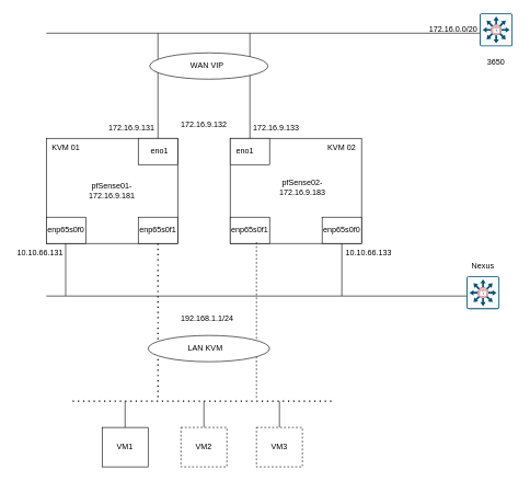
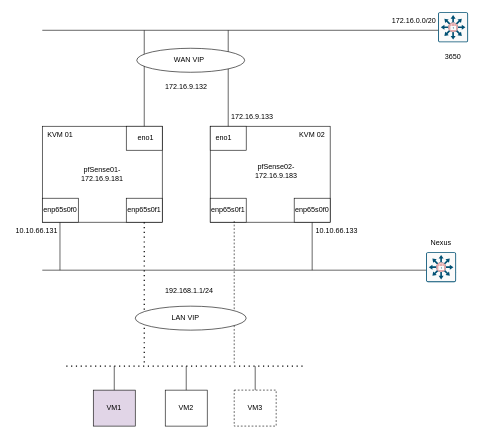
- <mxCell id="26" value="172.16.0.0/20" style="text;html=1;align=center;verticalAlign=middle;whiteSpace=wrap;rounded=0;" vertex="1" parent="1"><mxGeometry x="660" y="30" width="60" height="30" as="geometry" /></mxCell>
+ <mxCell id="26" value="172.16.0.0/20" style="text;html=1;align=center;verticalAlign=middle;whiteSpace=wrap;rounded=0;" vertex="1" parent="1"><mxGeometry x="660" y="20" width="60" height="30" as="geometry" /></mxCell>
- <mxCell id="36" value="172.16.9.132" style="text;html=1;align=center;verticalAlign=middle;whiteSpace=wrap;rounded=0;" vertex="1" parent="1"><mxGeometry x="280" y="175" width="60" height="30" as="geometry" /></mxCell>
+ <mxCell id="36" value="172.16.9.132" style="text;html=1;align=center;verticalAlign=middle;whiteSpace=wrap;rounded=0;" vertex="1" parent="1"><mxGeometry x="280" width="60" height="30" as="geometry" y="130" /></mxCell>
- <mxCell id="24" value="172.16.9.131" style="text;html=1;align=center;verticalAlign=middle;whiteSpace=wrap;rounded=0;" vertex="1" parent="1"><mxGeometry x="170" y="180" width="60" height="30" as="geometry" /></mxCell>
- <mxCell id="33" value="LAN KVM" style="text;strokeColor=none;fillColor=none;align=left;verticalAlign=middle;spacingLeft=4;spacingRight=4;overflow=hidden;points=[[0,0.5],[1,0.5]];portConstraint=eastwest;rotatable=0;whiteSpace=wrap;html=1;" vertex="1" parent="1"><mxGeometry x="280" y="515" width="80" height="30" as="geometry" /></mxCell>
+ <mxCell id="33" value="LAN VIP" style="text;strokeColor=none;fillColor=none;align=left;verticalAlign=middle;spacingLeft=4;spacingRight=4;overflow=hidden;points=[[0,0.5],[1,0.5]];portConstraint=eastwest;rotatable=0;whiteSpace=wrap;html=1;" vertex="1" parent="1"><mxGeometry x="280" y="515" width="80" height="30" as="geometry" /></mxCell>
- <mxCell id="43" value="VM1" style="rounded=0;whiteSpace=wrap;html=1;" vertex="1" parent="1"><mxGeometry x="155" y="650" width="70" height="60" as="geometry" /></mxCell>
+ <mxCell id="43" value="VM1" style="rounded=0;whiteSpace=wrap;html=1;fillColor=#e1d5e7;" vertex="1" parent="1"><mxGeometry x="155" y="650" width="70" height="60" as="geometry" /></mxCell>
- <mxCell id="44" value="VM2" style="rounded=0;whiteSpace=wrap;html=1;dashed=1;" vertex="1" parent="1"><mxGeometry x="275" y="650" width="70" height="60" as="geometry" /></mxCell>
+ <mxCell id="44" value="VM2" style="rounded=0;whiteSpace=wrap;html=1;" vertex="1" parent="1"><mxGeometry x="275" y="650" width="70" height="60" as="geometry" /></mxCell>
